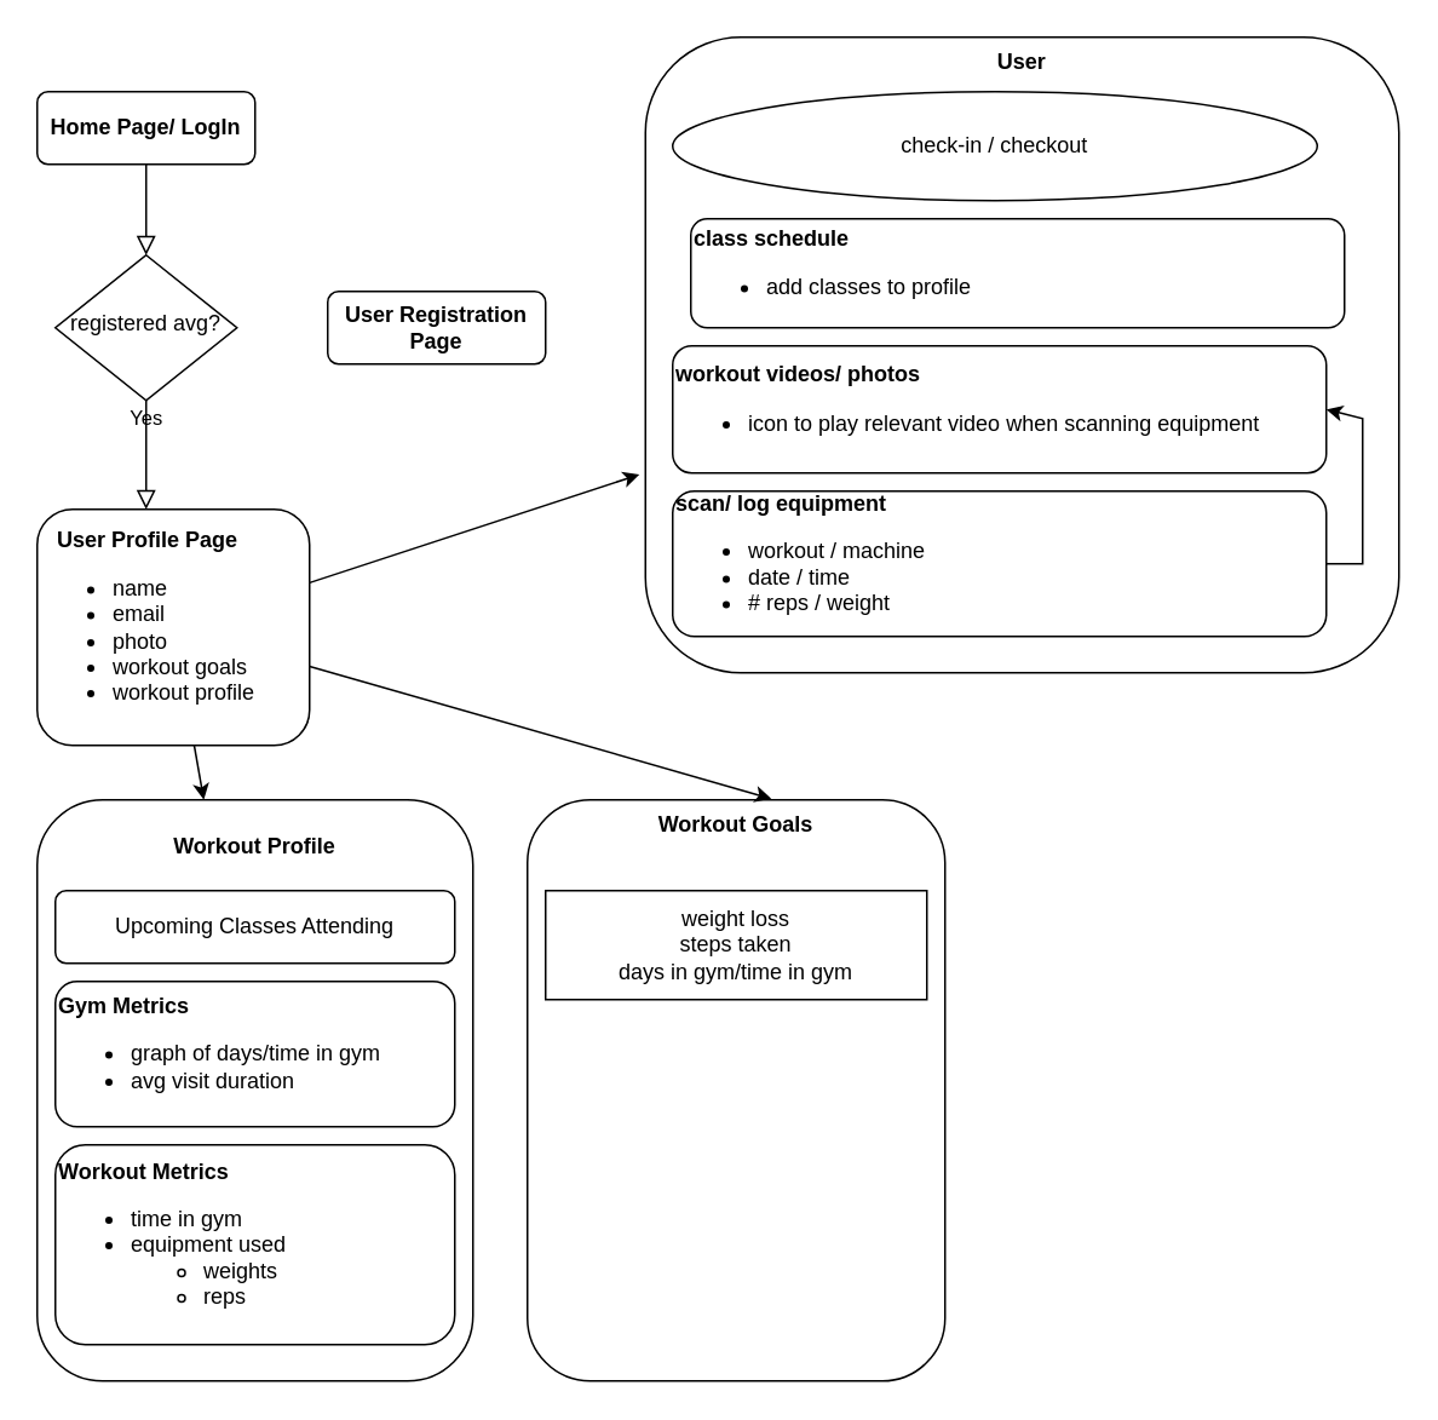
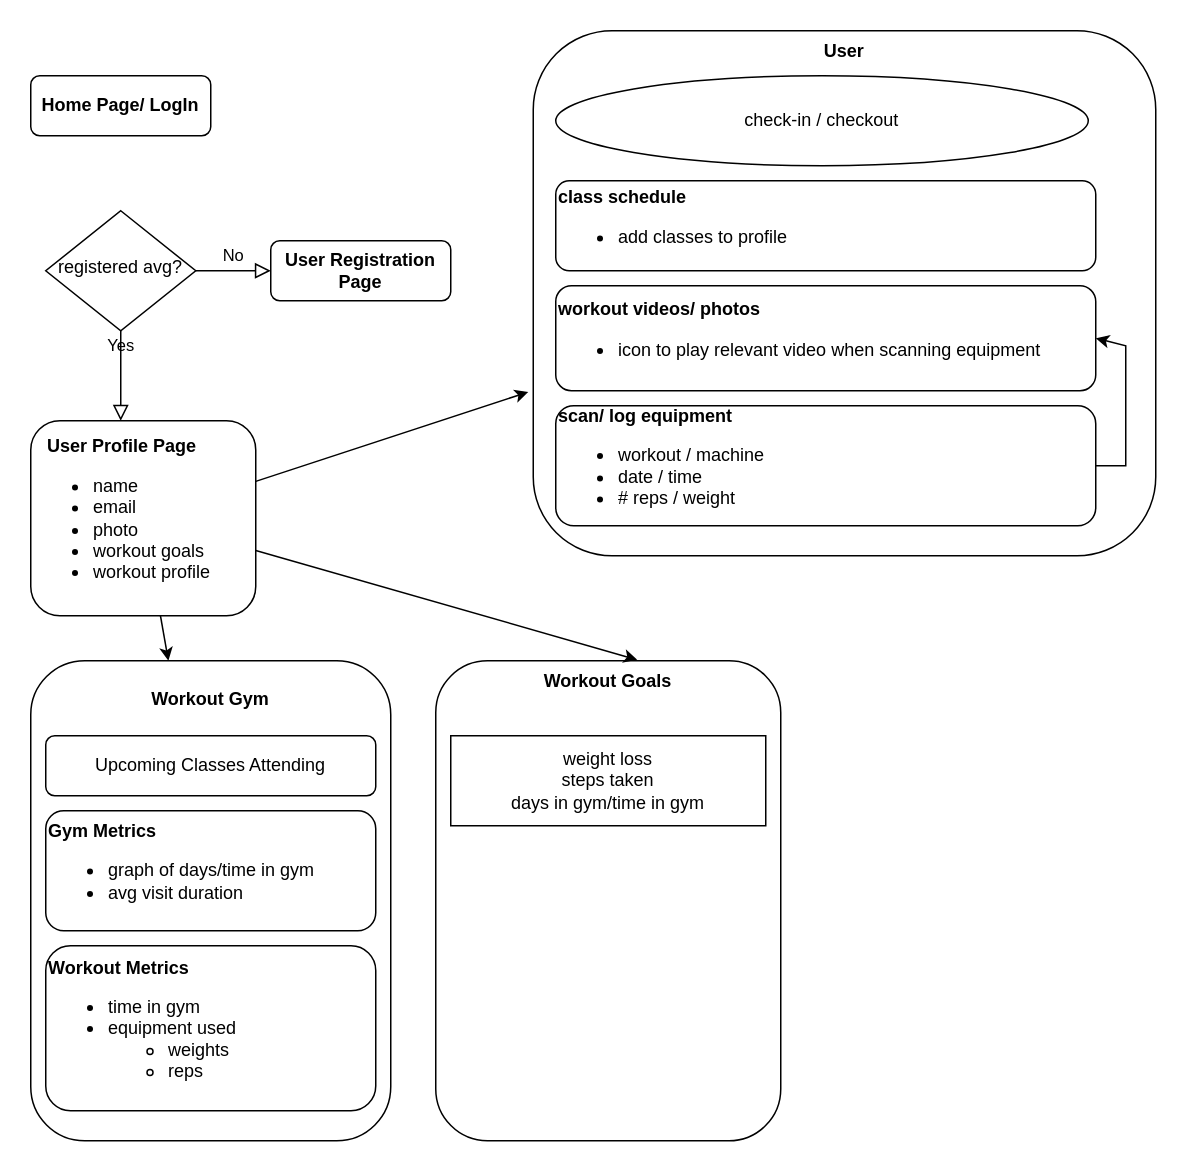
- <mxCell id="2" value="" style="rounded=0;html=1;jettySize=auto;orthogonalLoop=1;fontSize=11;endArrow=block;endFill=0;endSize=8;strokeWidth=1;shadow=0;labelBackgroundColor=none;edgeStyle=orthogonalEdgeStyle;" parent="1" source="3" target="6" edge="1"><mxGeometry relative="1" as="geometry" /></mxCell>
- <mxCell id="18" value="&lt;span style=&quot;background-color: initial;&quot;&gt;&lt;b&gt;class schedule&lt;/b&gt;&lt;br&gt;&lt;ul&gt;&lt;li&gt;&lt;span style=&quot;background-color: initial;&quot;&gt;add classes to profile&lt;/span&gt;&lt;/li&gt;&lt;/ul&gt;&lt;/span&gt;" style="rounded=1;whiteSpace=wrap;html=1;align=left;" vertex="1" parent="1"><mxGeometry x="380" y="120" width="360" height="60" as="geometry" /></mxCell>
+ <mxCell id="18" value="&lt;span style=&quot;background-color: initial;&quot;&gt;&lt;b&gt;class schedule&lt;/b&gt;&lt;br&gt;&lt;ul&gt;&lt;li&gt;&lt;span style=&quot;background-color: initial;&quot;&gt;add classes to profile&lt;/span&gt;&lt;/li&gt;&lt;/ul&gt;&lt;/span&gt;" style="rounded=1;whiteSpace=wrap;html=1;align=left;" vertex="1" parent="1"><mxGeometry x="370" y="120" width="360" height="60" as="geometry" /></mxCell>
+ <mxCell id="5" value="No" style="edgeStyle=orthogonalEdgeStyle;rounded=0;html=1;jettySize=auto;orthogonalLoop=1;fontSize=11;endArrow=block;endFill=0;endSize=8;strokeWidth=1;shadow=0;labelBackgroundColor=none;" parent="1" source="6" target="7" edge="1"><mxGeometry y="10" relative="1" as="geometry"><mxPoint as="offset" /></mxGeometry></mxCell>
- <mxCell id="10" value="&lt;p style=&quot;line-height: 120%;&quot;&gt;&lt;b&gt;Workout Profile&lt;/b&gt;&lt;/p&gt;" style="rounded=1;whiteSpace=wrap;html=1;fontSize=12;glass=0;strokeWidth=1;shadow=0;verticalAlign=top;" vertex="1" parent="1"><mxGeometry x="20" y="440" width="240" height="320" as="geometry" /></mxCell>
+ <mxCell id="10" value="&lt;p style=&quot;line-height: 120%;&quot;&gt;&lt;b&gt;Workout Gym&lt;/b&gt;&lt;/p&gt;" style="rounded=1;whiteSpace=wrap;html=1;fontSize=12;glass=0;strokeWidth=1;shadow=0;verticalAlign=top;" vertex="1" parent="1"><mxGeometry x="20" y="440" width="240" height="320" as="geometry" /></mxCell>
